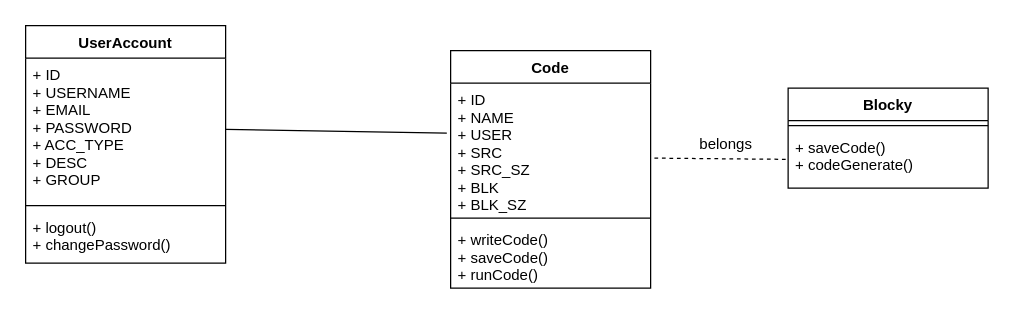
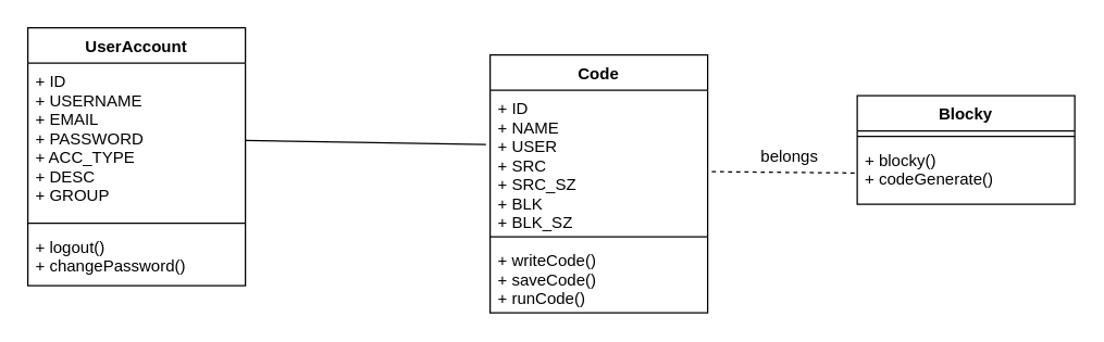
- <mxCell id="15" value="+ saveCode()&#10;+ codeGenerate()" style="text;strokeColor=none;fillColor=none;align=left;verticalAlign=top;spacingLeft=4;spacingRight=4;overflow=hidden;rotatable=0;points=[[0,0.5],[1,0.5]];portConstraint=eastwest;" vertex="1" parent="13"><mxGeometry y="34" width="160" height="46" as="geometry" /></mxCell>
+ <mxCell id="15" value="+ blocky()&#10;+ codeGenerate()" style="text;strokeColor=none;fillColor=none;align=left;verticalAlign=top;spacingLeft=4;spacingRight=4;overflow=hidden;rotatable=0;points=[[0,0.5],[1,0.5]];portConstraint=eastwest;" vertex="1" parent="13"><mxGeometry y="34" width="160" height="46" as="geometry" /></mxCell>
